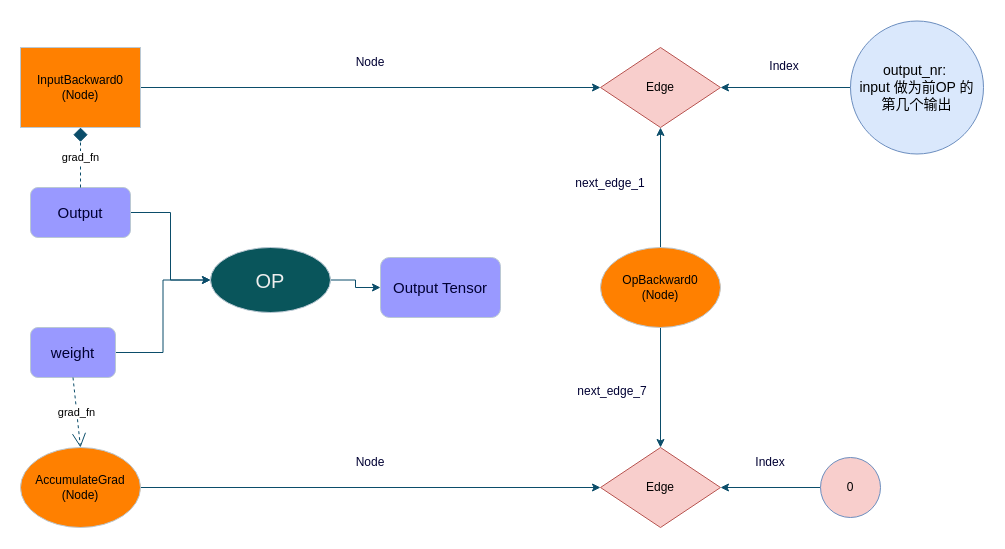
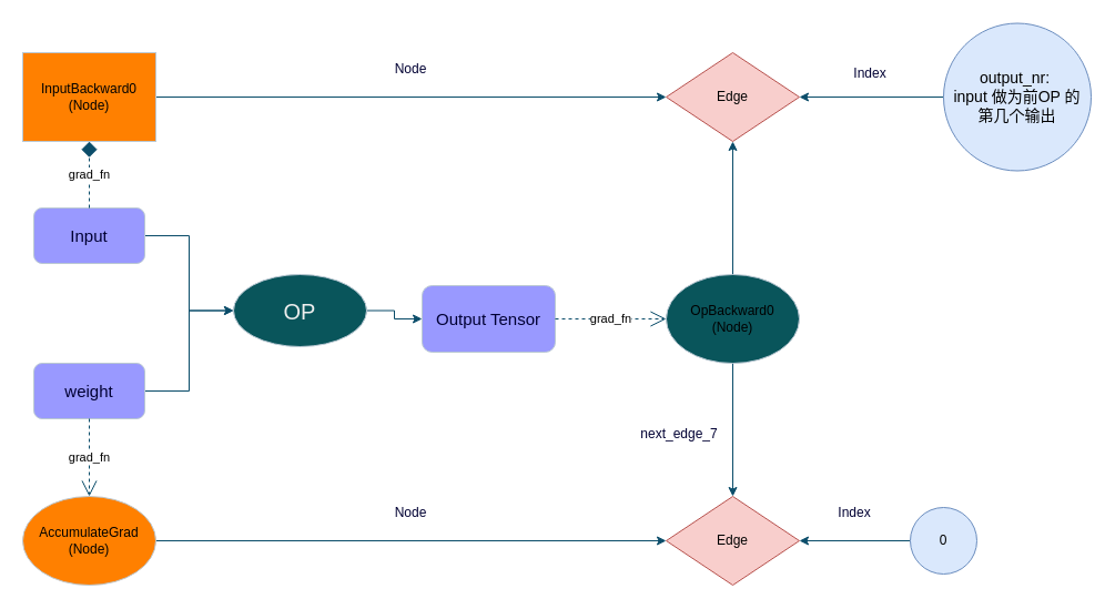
- <mxCell id="22" value="&lt;font color=&quot;#000033&quot;&gt;next_edge_1&lt;/font&gt;" style="text;html=1;align=center;verticalAlign=middle;whiteSpace=wrap;rounded=0;fontColor=#EEEEEE;" vertex="1" parent="1"><mxGeometry x="570" y="168" width="80" height="30" as="geometry" /></mxCell>
- <mxCell id="6" value="&lt;font color=&quot;#000033&quot; style=&quot;font-size: 15px;&quot;&gt;Output&lt;/font&gt;" style="rounded=1;whiteSpace=wrap;html=1;strokeColor=#BAC8D3;fontColor=#EEEEEE;fillColor=#9999FF;" vertex="1" parent="1"><mxGeometry x="30" y="187" width="100" height="50" as="geometry" /></mxCell>
+ <mxCell id="6" value="&lt;font color=&quot;#000033&quot; style=&quot;font-size: 15px;&quot;&gt;Input&lt;/font&gt;" style="rounded=1;whiteSpace=wrap;html=1;strokeColor=#BAC8D3;fontColor=#EEEEEE;fillColor=#9999FF;" vertex="1" parent="1"><mxGeometry x="30" y="187" width="100" height="50" as="geometry" /></mxCell>
+ <mxCell id="12" value="grad_fn" style="endArrow=open;endSize=12;dashed=1;html=1;rounded=0;strokeColor=#0B4D6A;exitX=1;exitY=0.5;exitDx=0;exitDy=0;entryX=0;entryY=0.5;entryDx=0;entryDy=0;" edge="1" parent="1" source="4" target="11"><mxGeometry width="160" relative="1" as="geometry"><mxPoint x="450" y="327" as="sourcePoint" /><mxPoint x="680" y="347" as="targetPoint" /></mxGeometry></mxCell>
- <mxCell id="11" value="&lt;font color=&quot;#000000&quot;&gt;OpBackward0&lt;/font&gt;&lt;div&gt;&lt;font color=&quot;#000000&quot;&gt;(Node)&lt;/font&gt;&lt;/div&gt;" style="ellipse;whiteSpace=wrap;html=1;strokeColor=#BAC8D3;fontColor=#EEEEEE;fillColor=#FF8000;" vertex="1" parent="1"><mxGeometry x="600" y="247" width="120" height="80" as="geometry" /></mxCell>
+ <mxCell id="11" value="&lt;font color=&quot;#000000&quot;&gt;OpBackward0&lt;/font&gt;&lt;div&gt;&lt;font color=&quot;#000000&quot;&gt;(Node)&lt;/font&gt;&lt;/div&gt;" style="ellipse;whiteSpace=wrap;html=1;strokeColor=#BAC8D3;fontColor=#EEEEEE;fillColor=#09555b;" vertex="1" parent="1"><mxGeometry x="600" y="247" width="120" height="80" as="geometry" /></mxCell>
- <mxCell id="8" value="&lt;font color=&quot;#000033&quot; style=&quot;font-size: 15px;&quot;&gt;weight&lt;/font&gt;" style="rounded=1;whiteSpace=wrap;html=1;strokeColor=#BAC8D3;fontColor=#EEEEEE;fillColor=#9999FF;" vertex="1" parent="1"><mxGeometry x="30" y="327" width="85" height="50" as="geometry" /></mxCell>
+ <mxCell id="8" value="&lt;font color=&quot;#000033&quot; style=&quot;font-size: 15px;&quot;&gt;weight&lt;/font&gt;" style="rounded=1;whiteSpace=wrap;html=1;strokeColor=#BAC8D3;fontColor=#EEEEEE;fillColor=#9999FF;" vertex="1" parent="1"><mxGeometry x="30" y="327" width="100" height="50" as="geometry" /></mxCell>
- <mxCell id="21" value="0" style="ellipse;whiteSpace=wrap;html=1;aspect=fixed;strokeColor=#6c8ebf;fillColor=#f8cecc;direction=south;" vertex="1" parent="1"><mxGeometry x="820" y="457" width="60" height="60" as="geometry" /></mxCell>
+ <mxCell id="21" value="0" style="ellipse;whiteSpace=wrap;html=1;aspect=fixed;strokeColor=#6c8ebf;fillColor=#dae8fc;direction=south;" vertex="1" parent="1"><mxGeometry x="820" y="457" width="60" height="60" as="geometry" /></mxCell>
